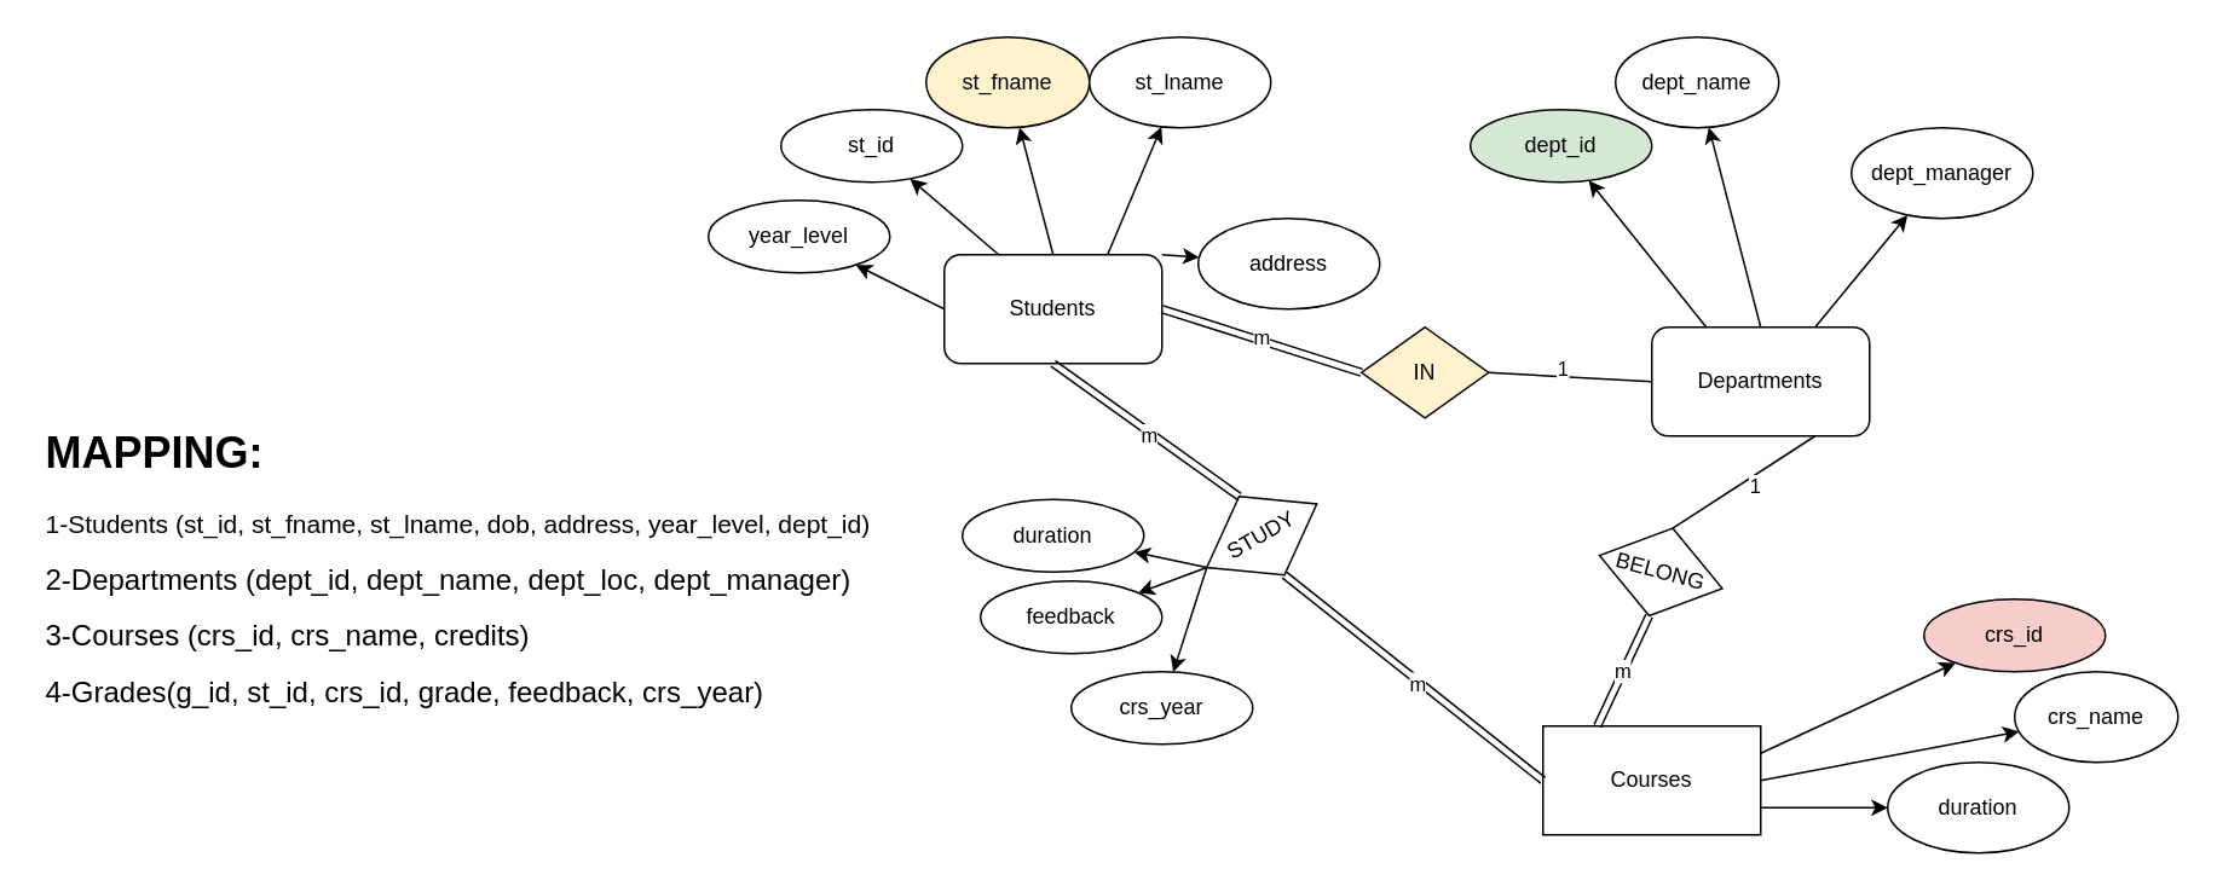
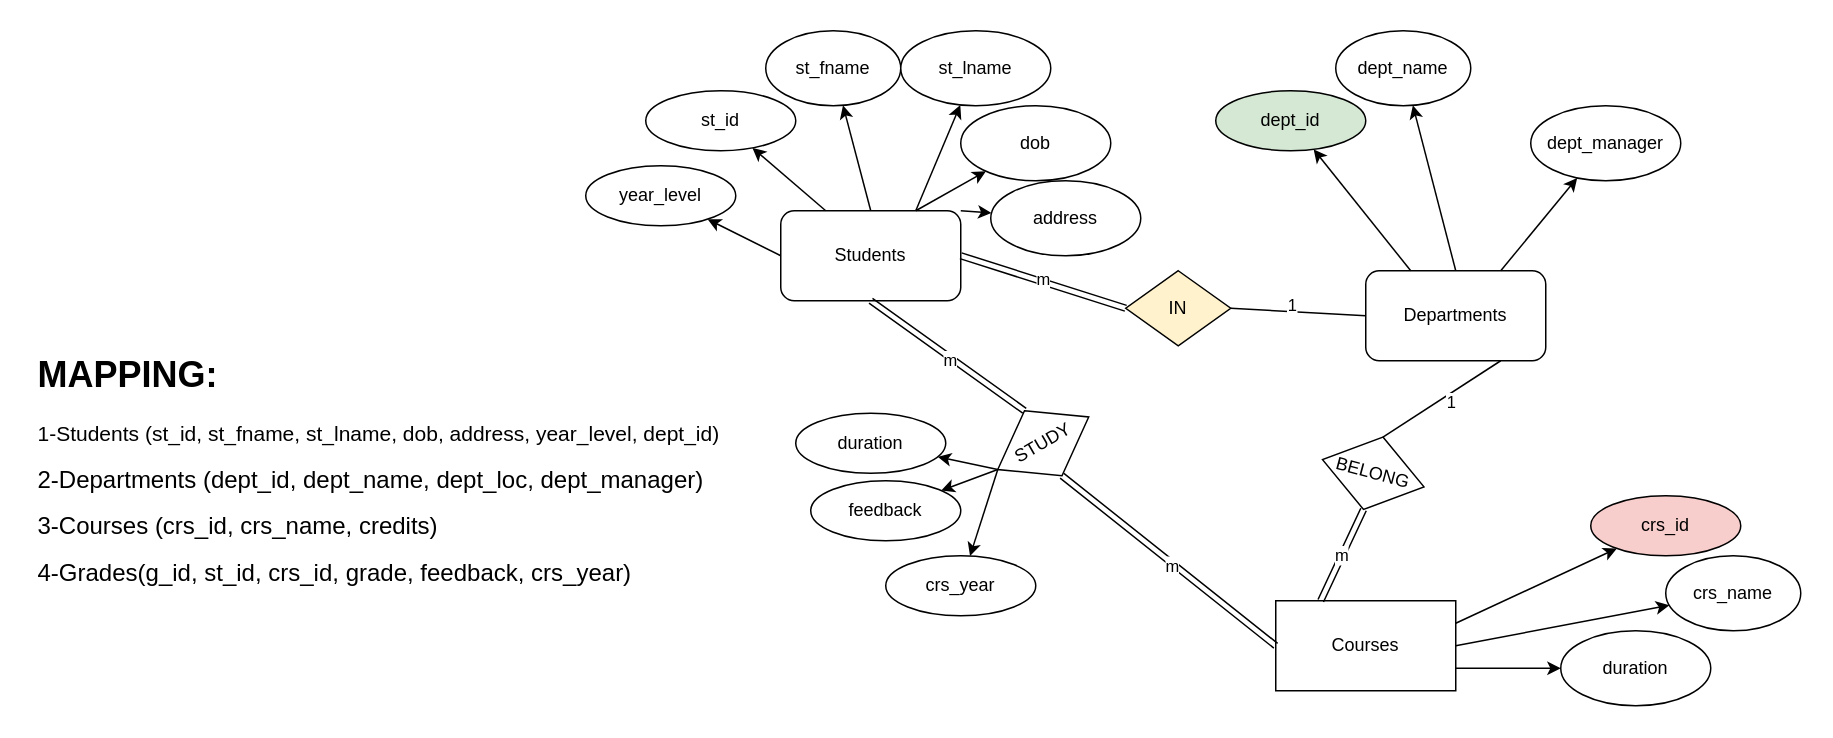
- <mxCell id="6" value="st_fname" style="ellipse;whiteSpace=wrap;html=1;fillColor=#fff2cc;" parent="1" vertex="1"><mxGeometry x="510" width="90" height="50" as="geometry" y="20" /></mxCell>
+ <mxCell id="6" value="st_fname" style="ellipse;whiteSpace=wrap;html=1;" parent="1" vertex="1"><mxGeometry x="510" width="90" height="50" as="geometry" y="20" /></mxCell>
+ <mxCell id="10" value="dob" style="ellipse;whiteSpace=wrap;html=1;" parent="1" vertex="1"><mxGeometry x="640" y="70" width="100" height="50" as="geometry" /></mxCell>
+ <mxCell id="9" value="" style="endArrow=classic;html=1;rounded=0;exitX=0.75;exitY=0;exitDx=0;exitDy=0;" parent="1" source="2" target="10" edge="1"><mxGeometry width="50" height="50" relative="1" as="geometry"><mxPoint x="900" y="210" as="sourcePoint" /><mxPoint x="780" y="170" as="targetPoint" /></mxGeometry></mxCell>
